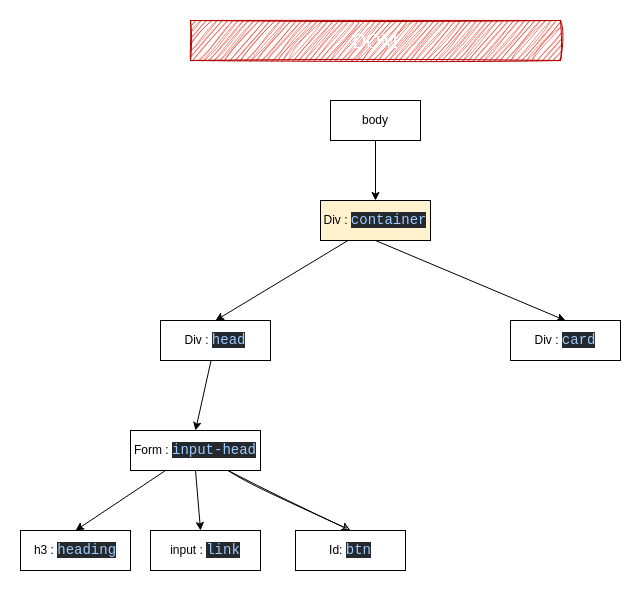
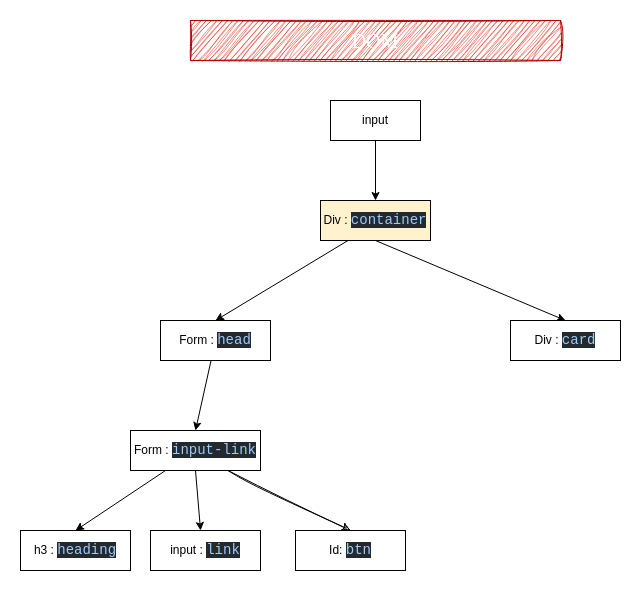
- <mxCell id="3" value="body" style="whiteSpace=wrap;html=1;" parent="1" vertex="1"><mxGeometry x="330" y="100" width="90" height="40" as="geometry" /></mxCell>
+ <mxCell id="3" value="input" style="whiteSpace=wrap;html=1;" parent="1" vertex="1"><mxGeometry x="330" y="100" width="90" height="40" as="geometry" /></mxCell>
- <mxCell id="9" value="Div :&amp;nbsp;&lt;span style=&quot;color: rgb(158, 203, 255); background-color: rgb(36, 41, 46); font-family: Consolas, &amp;quot;Courier New&amp;quot;, monospace; font-size: 14px;&quot;&gt;head&lt;/span&gt;" style="whiteSpace=wrap;html=1;" vertex="1" parent="1"><mxGeometry x="160" y="320" width="110" height="40" as="geometry" /></mxCell>
+ <mxCell id="9" value="Form :&amp;nbsp;&lt;span style=&quot;color: rgb(158, 203, 255); background-color: rgb(36, 41, 46); font-family: Consolas, &amp;quot;Courier New&amp;quot;, monospace; font-size: 14px;&quot;&gt;head&lt;/span&gt;" style="whiteSpace=wrap;html=1;" vertex="1" parent="1"><mxGeometry x="160" y="320" width="110" height="40" as="geometry" /></mxCell>
- <mxCell id="13" value="Form : &lt;font face=&quot;Consolas, Courier New, monospace&quot; color=&quot;#9ecbff&quot;&gt;&lt;span style=&quot;font-size: 14px; background-color: rgb(36, 41, 46);&quot;&gt;input-head&lt;/span&gt;&lt;/font&gt;" style="whiteSpace=wrap;html=1;" vertex="1" parent="1"><mxGeometry x="130" y="430" width="130" height="40" as="geometry" /></mxCell>
+ <mxCell id="13" value="Form : &lt;font face=&quot;Consolas, Courier New, monospace&quot; color=&quot;#9ecbff&quot;&gt;&lt;span style=&quot;font-size: 14px; background-color: rgb(36, 41, 46);&quot;&gt;input-link&lt;/span&gt;&lt;/font&gt;" style="whiteSpace=wrap;html=1;" vertex="1" parent="1"><mxGeometry x="130" y="430" width="130" height="40" as="geometry" /></mxCell>
